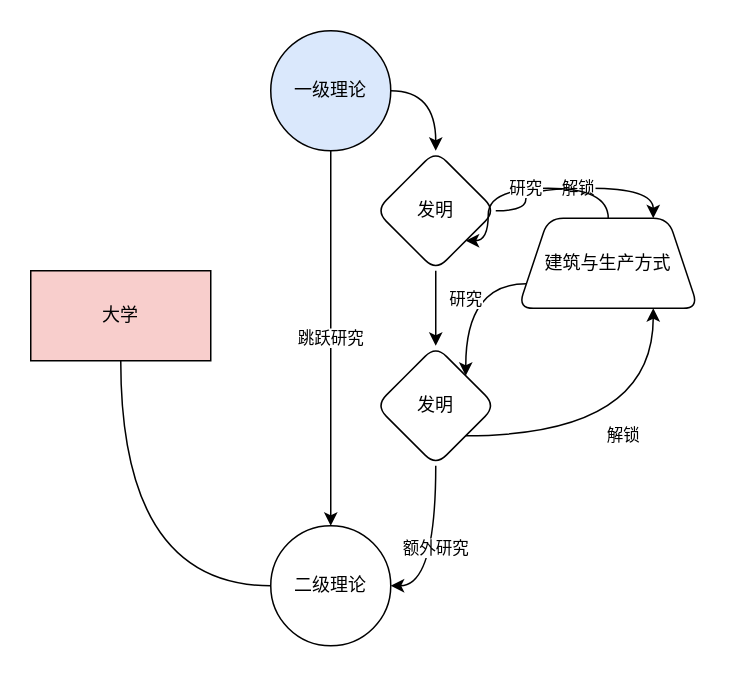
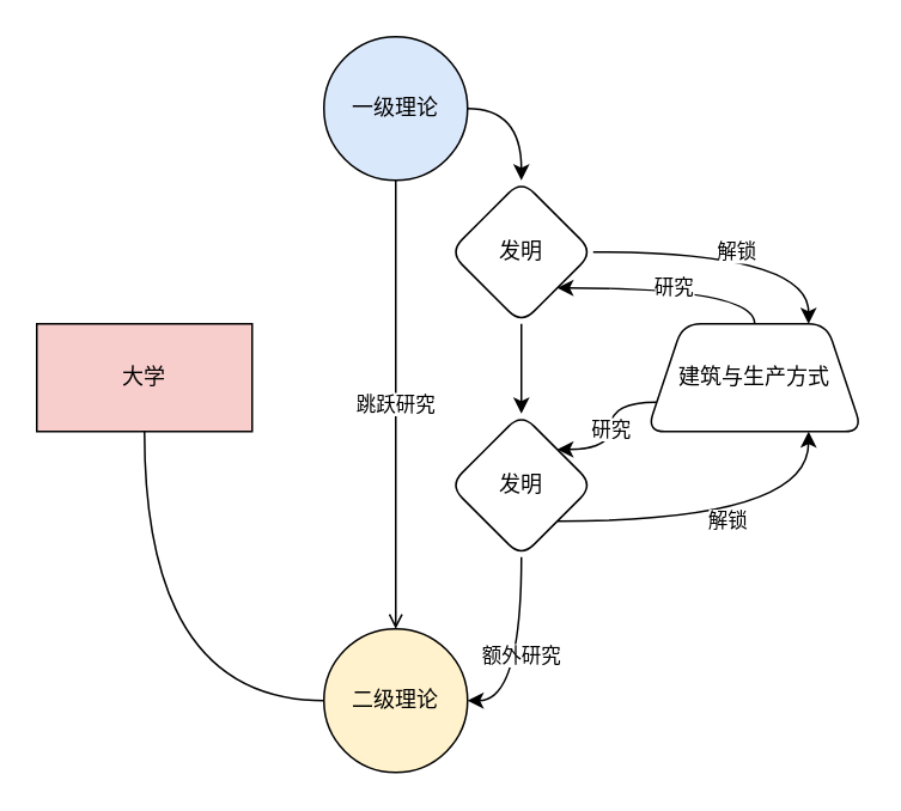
- <mxCell id="16" value="建筑与生产方式" style="shape=trapezoid;perimeter=trapezoidPerimeter;whiteSpace=wrap;html=1;fixedSize=1;rounded=1;sketch=0;" parent="1" vertex="1"><mxGeometry x="345" y="145" width="120" height="60" as="geometry" /></mxCell>
+ <mxCell id="16" value="建筑与生产方式" style="shape=trapezoid;perimeter=trapezoidPerimeter;whiteSpace=wrap;html=1;fixedSize=1;rounded=1;sketch=0;" parent="1" vertex="1"><mxGeometry x="360" y="180" width="120" height="60" as="geometry" /></mxCell>
- <mxCell id="3" value="跳跃研究" style="edgeStyle=orthogonalEdgeStyle;curved=1;rounded=1;sketch=0;orthogonalLoop=1;jettySize=auto;html=1;exitX=0.5;exitY=1;exitDx=0;exitDy=0;" parent="1" source="4" target="11" edge="1"><mxGeometry relative="1" as="geometry" /></mxCell>
+ <mxCell id="3" value="跳跃研究" style="edgeStyle=orthogonalEdgeStyle;curved=1;rounded=1;sketch=0;orthogonalLoop=1;jettySize=auto;html=1;exitX=0.5;exitY=1;exitDx=0;exitDy=0;endArrow=open;" parent="1" source="4" target="11" edge="1"><mxGeometry relative="1" as="geometry" /></mxCell>
- <mxCell id="11" value="二级理论" style="ellipse;whiteSpace=wrap;html=1;aspect=fixed;rounded=1;sketch=0;" parent="1" vertex="1"><mxGeometry x="180" y="350" width="80" height="80" as="geometry" /></mxCell>
+ <mxCell id="11" value="二级理论" style="ellipse;whiteSpace=wrap;html=1;aspect=fixed;rounded=1;sketch=0;fillColor=#fff2cc;" parent="1" vertex="1"><mxGeometry x="180" y="350" width="80" height="80" as="geometry" /></mxCell>
